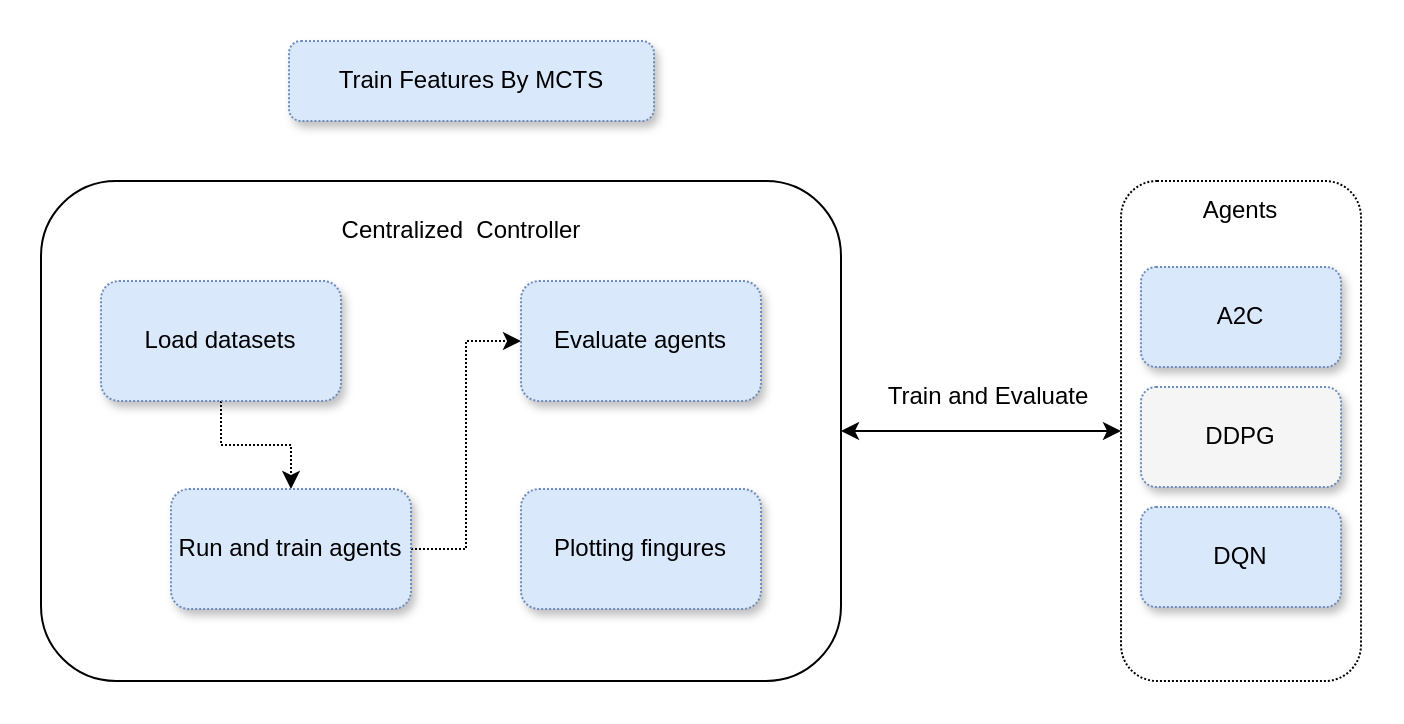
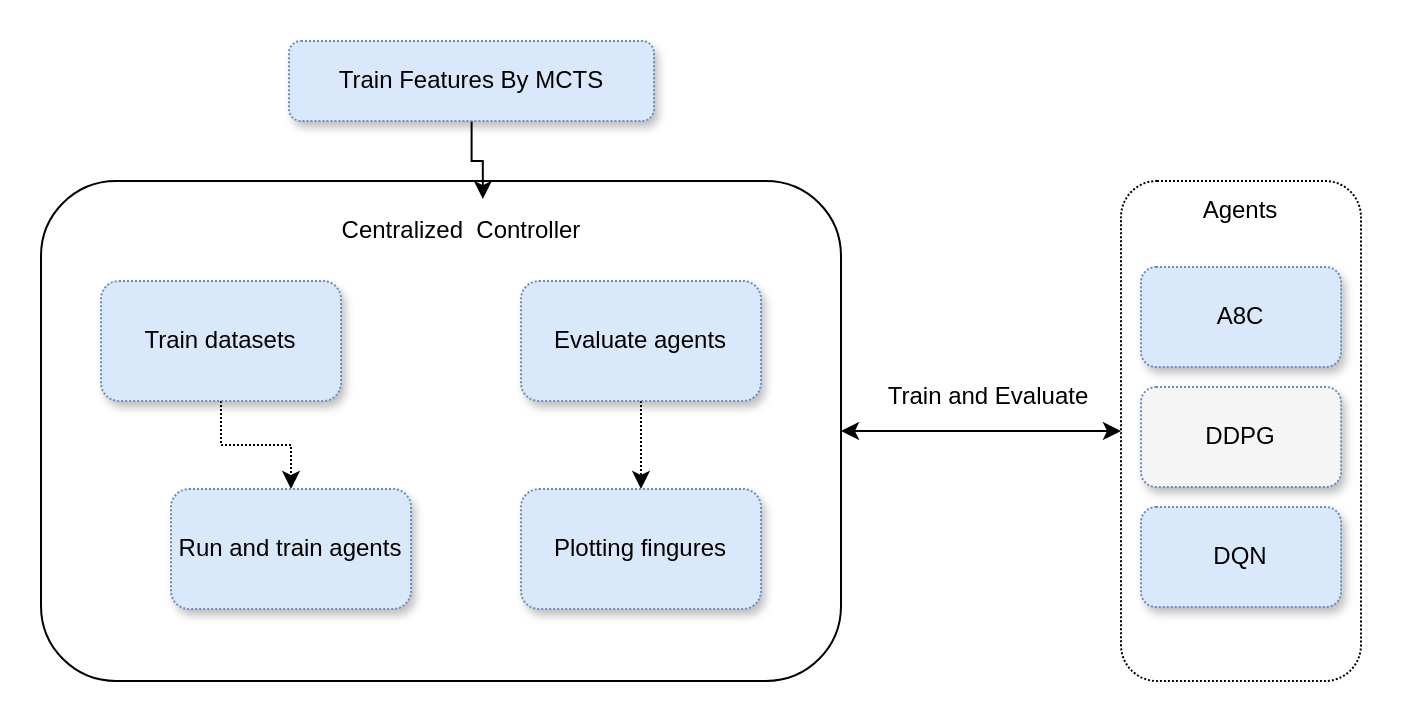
+ <mxCell id="5" style="edgeStyle=orthogonalEdgeStyle;rounded=0;orthogonalLoop=1;jettySize=auto;html=1;entryX=0.581;entryY=-0.033;entryDx=0;entryDy=0;entryPerimeter=0;" edge="1" parent="1" source="6" target="4"><mxGeometry relative="1" as="geometry" /></mxCell>
- <mxCell id="9" value="A2C" style="rounded=1;whiteSpace=wrap;html=1;dashed=1;dashPattern=1 1;fillColor=#dae8fc;strokeColor=#6c8ebf;shadow=1;" vertex="1" parent="1"><mxGeometry x="570" y="133" width="100" height="50" as="geometry" /></mxCell>
+ <mxCell id="9" value="A8C" style="rounded=1;whiteSpace=wrap;html=1;dashed=1;dashPattern=1 1;fillColor=#dae8fc;strokeColor=#6c8ebf;shadow=1;" vertex="1" parent="1"><mxGeometry x="570" y="133" width="100" height="50" as="geometry" /></mxCell>
- <mxCell id="12" value="Load datasets" style="rounded=1;whiteSpace=wrap;html=1;shadow=1;dashed=1;dashPattern=1 1;fillColor=#dae8fc;strokeColor=#6c8ebf;" vertex="1" parent="1"><mxGeometry x="50" y="140" width="120" height="60" as="geometry" /></mxCell>
+ <mxCell id="12" value="Train datasets" style="rounded=1;whiteSpace=wrap;html=1;shadow=1;dashed=1;dashPattern=1 1;fillColor=#dae8fc;strokeColor=#6c8ebf;" vertex="1" parent="1"><mxGeometry x="50" y="140" width="120" height="60" as="geometry" /></mxCell>
+ <mxCell id="15" value="" style="edgeStyle=orthogonalEdgeStyle;rounded=0;orthogonalLoop=1;jettySize=auto;html=1;dashed=1;dashPattern=1 1;" edge="1" parent="1" source="16" target="17"><mxGeometry relative="1" as="geometry" /></mxCell>
- <mxCell id="13" style="edgeStyle=orthogonalEdgeStyle;rounded=0;orthogonalLoop=1;jettySize=auto;html=1;entryX=0;entryY=0.5;entryDx=0;entryDy=0;dashed=1;dashPattern=1 1;" edge="1" parent="1" source="14" target="16"><mxGeometry relative="1" as="geometry" /></mxCell>
